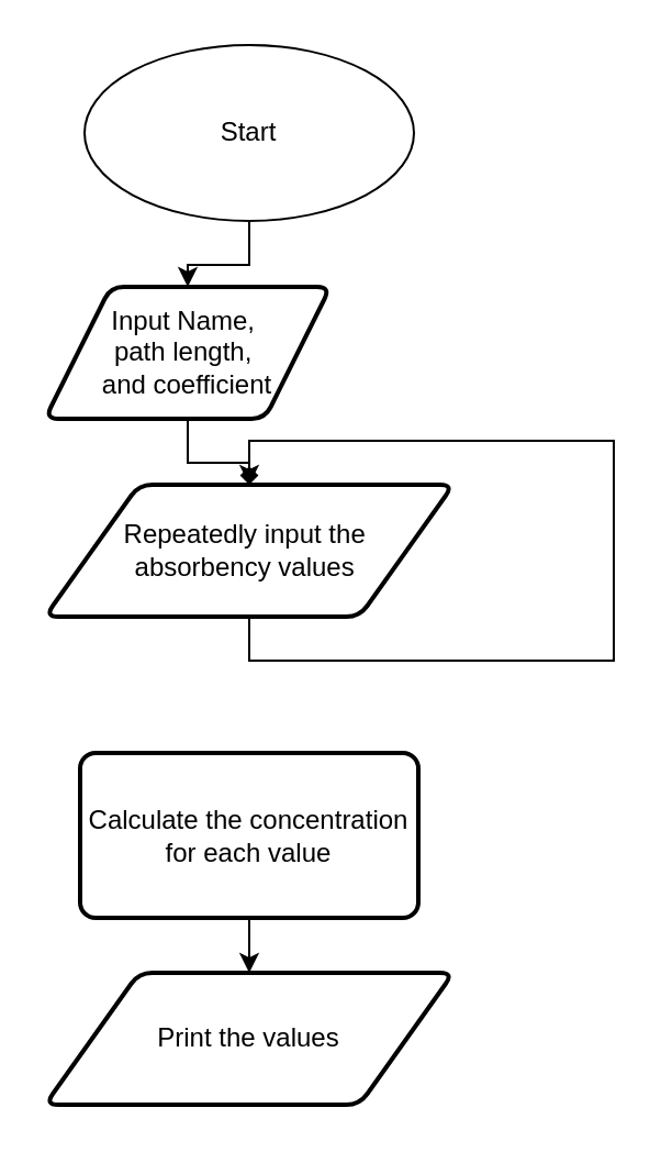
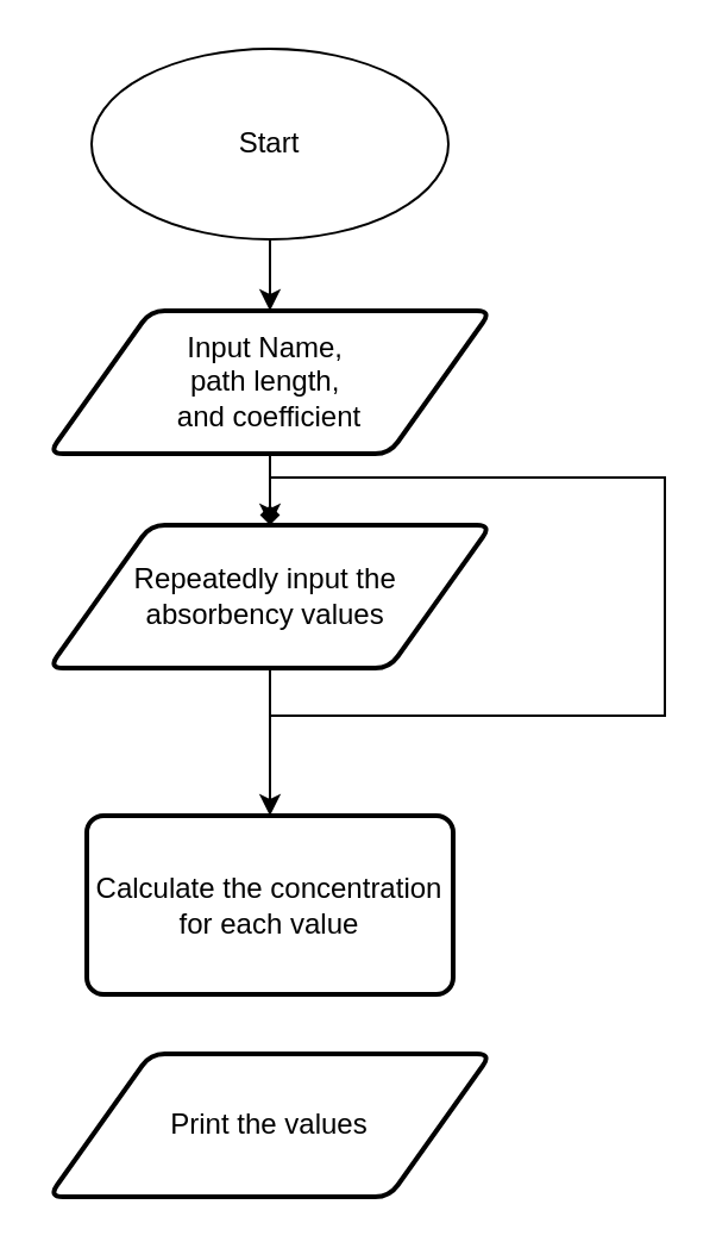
- <mxCell id="5" value="Input Name,&amp;nbsp;&lt;div&gt;path length,&amp;nbsp;&lt;/div&gt;&lt;div&gt;and coefficient&lt;/div&gt;" style="shape=parallelogram;html=1;strokeWidth=2;perimeter=parallelogramPerimeter;whiteSpace=wrap;rounded=1;arcSize=12;size=0.23;" vertex="1" parent="1"><mxGeometry x="20" y="130" width="130" height="60" as="geometry" /></mxCell>
+ <mxCell id="5" value="Input Name,&amp;nbsp;&lt;div&gt;path length,&amp;nbsp;&lt;/div&gt;&lt;div&gt;and coefficient&lt;/div&gt;" style="shape=parallelogram;html=1;strokeWidth=2;perimeter=parallelogramPerimeter;whiteSpace=wrap;rounded=1;arcSize=12;size=0.23;" vertex="1" parent="1"><mxGeometry x="20" y="130" width="186" height="60" as="geometry" /></mxCell>
+ <mxCell id="9" value="" style="edgeStyle=orthogonalEdgeStyle;rounded=0;orthogonalLoop=1;jettySize=auto;html=1;" edge="1" parent="1" source="11" target="7"><mxGeometry relative="1" as="geometry" /></mxCell>
- <mxCell id="6" value="" style="edgeStyle=orthogonalEdgeStyle;rounded=0;orthogonalLoop=1;jettySize=auto;html=1;" edge="1" parent="1" source="7" target="8"><mxGeometry relative="1" as="geometry" /></mxCell>
